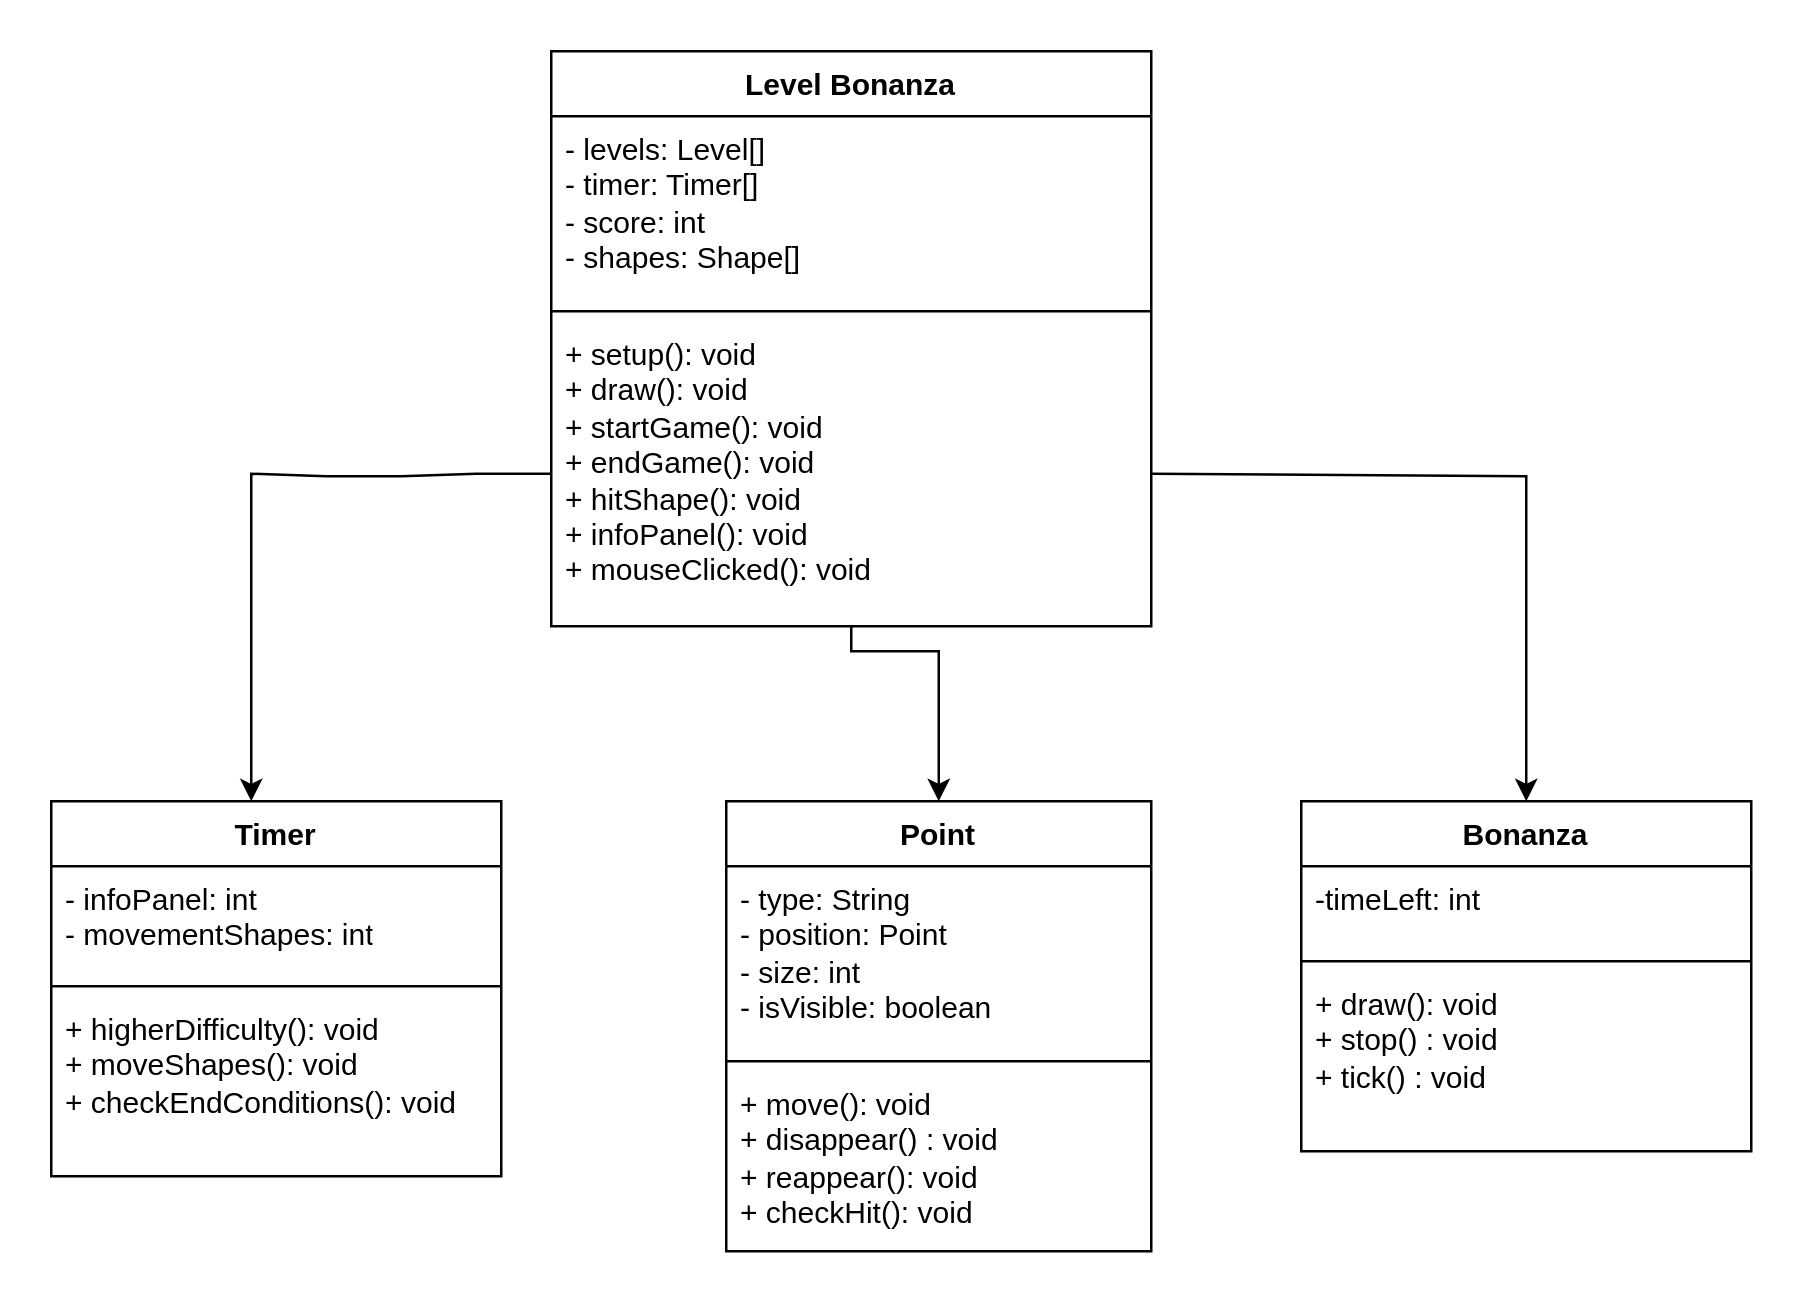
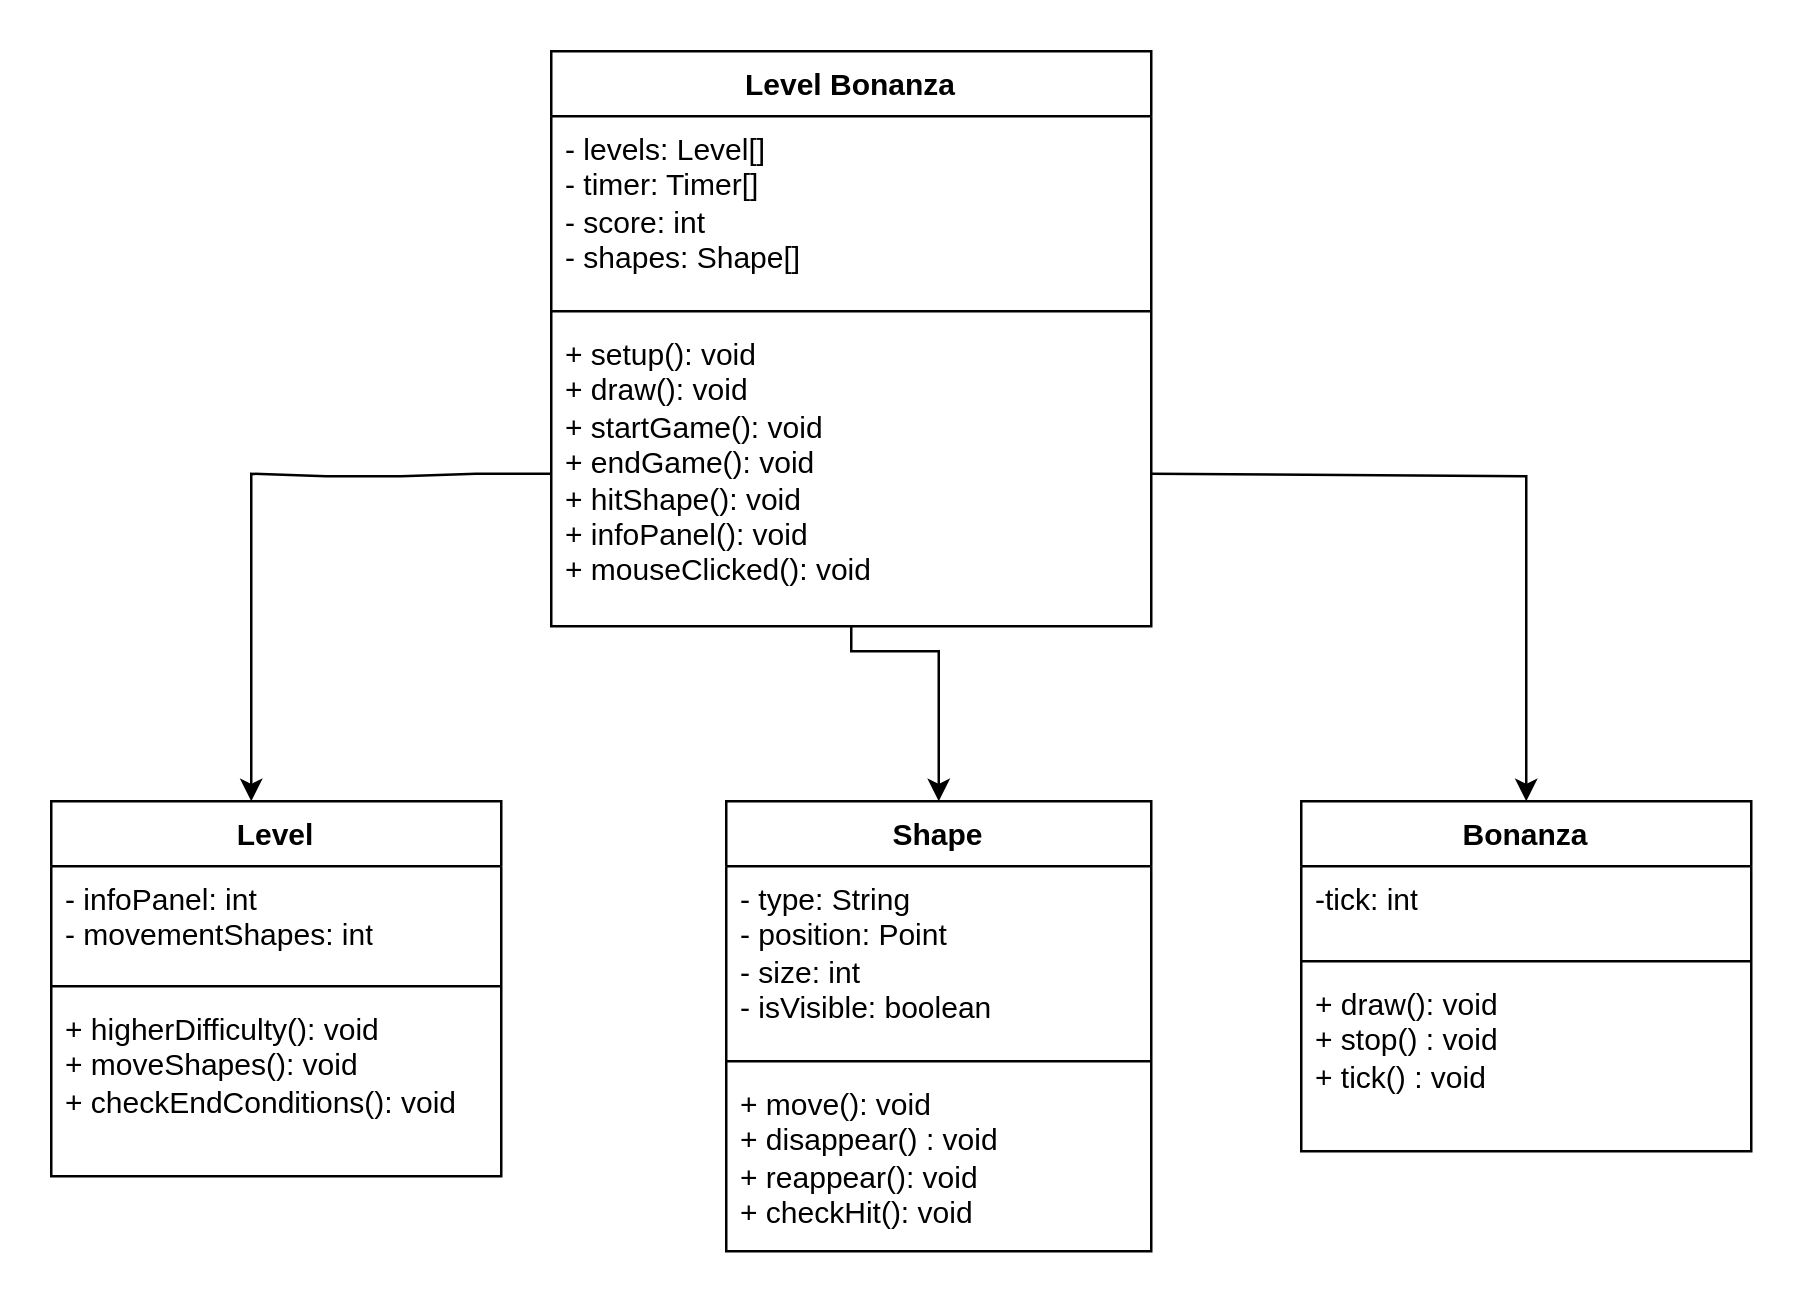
- <mxCell id="7" value="Timer" style="swimlane;fontStyle=1;align=center;verticalAlign=top;childLayout=stackLayout;horizontal=1;startSize=26;horizontalStack=0;resizeParent=1;resizeParentMax=0;resizeLast=0;collapsible=1;marginBottom=0;whiteSpace=wrap;html=1;" vertex="1" parent="1"><mxGeometry x="20" y="320" width="180" height="150" as="geometry" /></mxCell>
+ <mxCell id="7" value="Level" style="swimlane;fontStyle=1;align=center;verticalAlign=top;childLayout=stackLayout;horizontal=1;startSize=26;horizontalStack=0;resizeParent=1;resizeParentMax=0;resizeLast=0;collapsible=1;marginBottom=0;whiteSpace=wrap;html=1;" vertex="1" parent="1"><mxGeometry x="20" y="320" width="180" height="150" as="geometry" /></mxCell>
- <mxCell id="11" value="Point" style="swimlane;fontStyle=1;align=center;verticalAlign=top;childLayout=stackLayout;horizontal=1;startSize=26;horizontalStack=0;resizeParent=1;resizeParentMax=0;resizeLast=0;collapsible=1;marginBottom=0;whiteSpace=wrap;html=1;" vertex="1" parent="1"><mxGeometry x="290" y="320" width="170" height="180" as="geometry" /></mxCell>
+ <mxCell id="11" value="Shape" style="swimlane;fontStyle=1;align=center;verticalAlign=top;childLayout=stackLayout;horizontal=1;startSize=26;horizontalStack=0;resizeParent=1;resizeParentMax=0;resizeLast=0;collapsible=1;marginBottom=0;whiteSpace=wrap;html=1;" vertex="1" parent="1"><mxGeometry x="290" y="320" width="170" height="180" as="geometry" /></mxCell>
- <mxCell id="17" value="&lt;div&gt;-timeLeft: int&lt;br&gt;&lt;/div&gt;" style="text;strokeColor=none;fillColor=none;align=left;verticalAlign=top;spacingLeft=4;spacingRight=4;overflow=hidden;rotatable=0;points=[[0,0.5],[1,0.5]];portConstraint=eastwest;whiteSpace=wrap;html=1;" vertex="1" parent="16"><mxGeometry y="26" width="180" height="34" as="geometry" /></mxCell>
+ <mxCell id="17" value="&lt;div&gt;-tick: int&lt;br&gt;&lt;/div&gt;" style="text;strokeColor=none;fillColor=none;align=left;verticalAlign=top;spacingLeft=4;spacingRight=4;overflow=hidden;rotatable=0;points=[[0,0.5],[1,0.5]];portConstraint=eastwest;whiteSpace=wrap;html=1;" vertex="1" parent="16"><mxGeometry y="26" width="180" height="34" as="geometry" /></mxCell>
